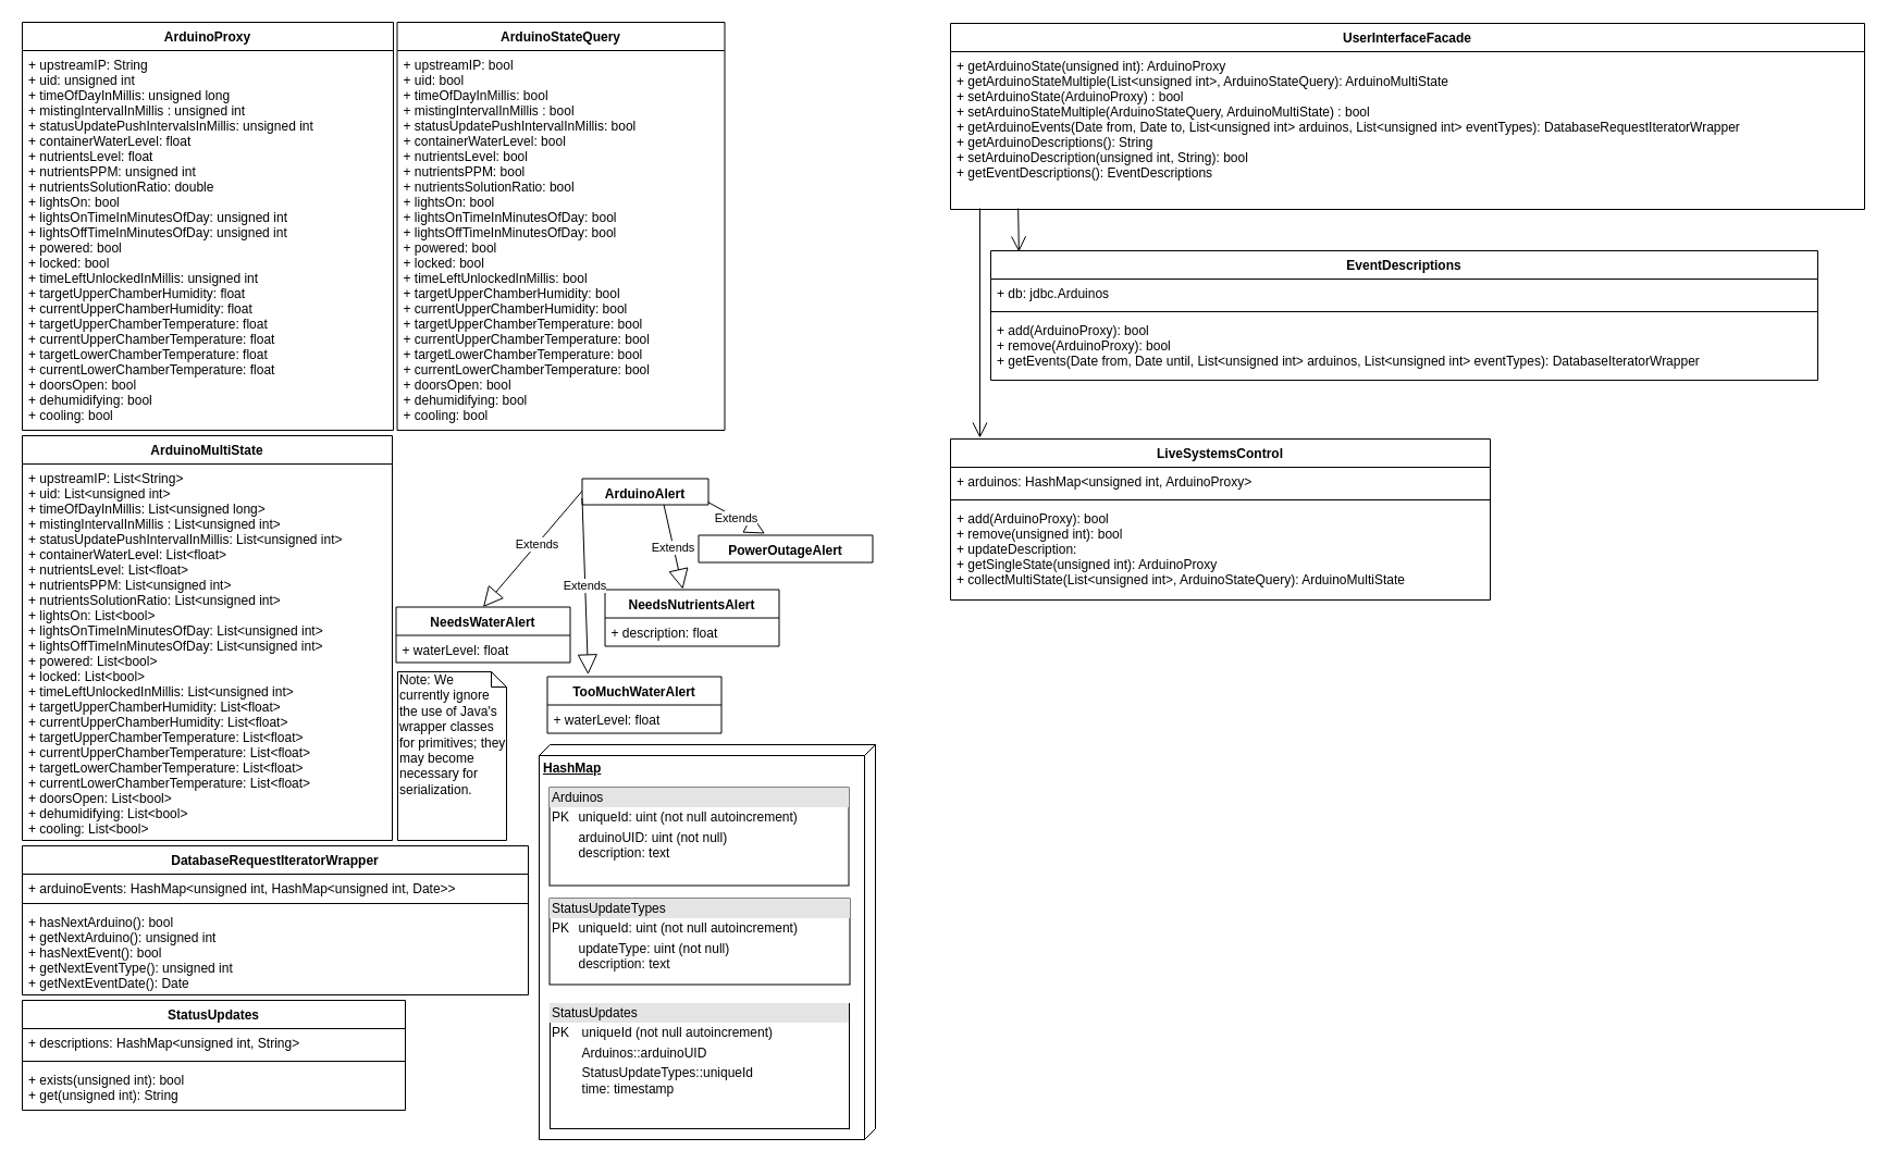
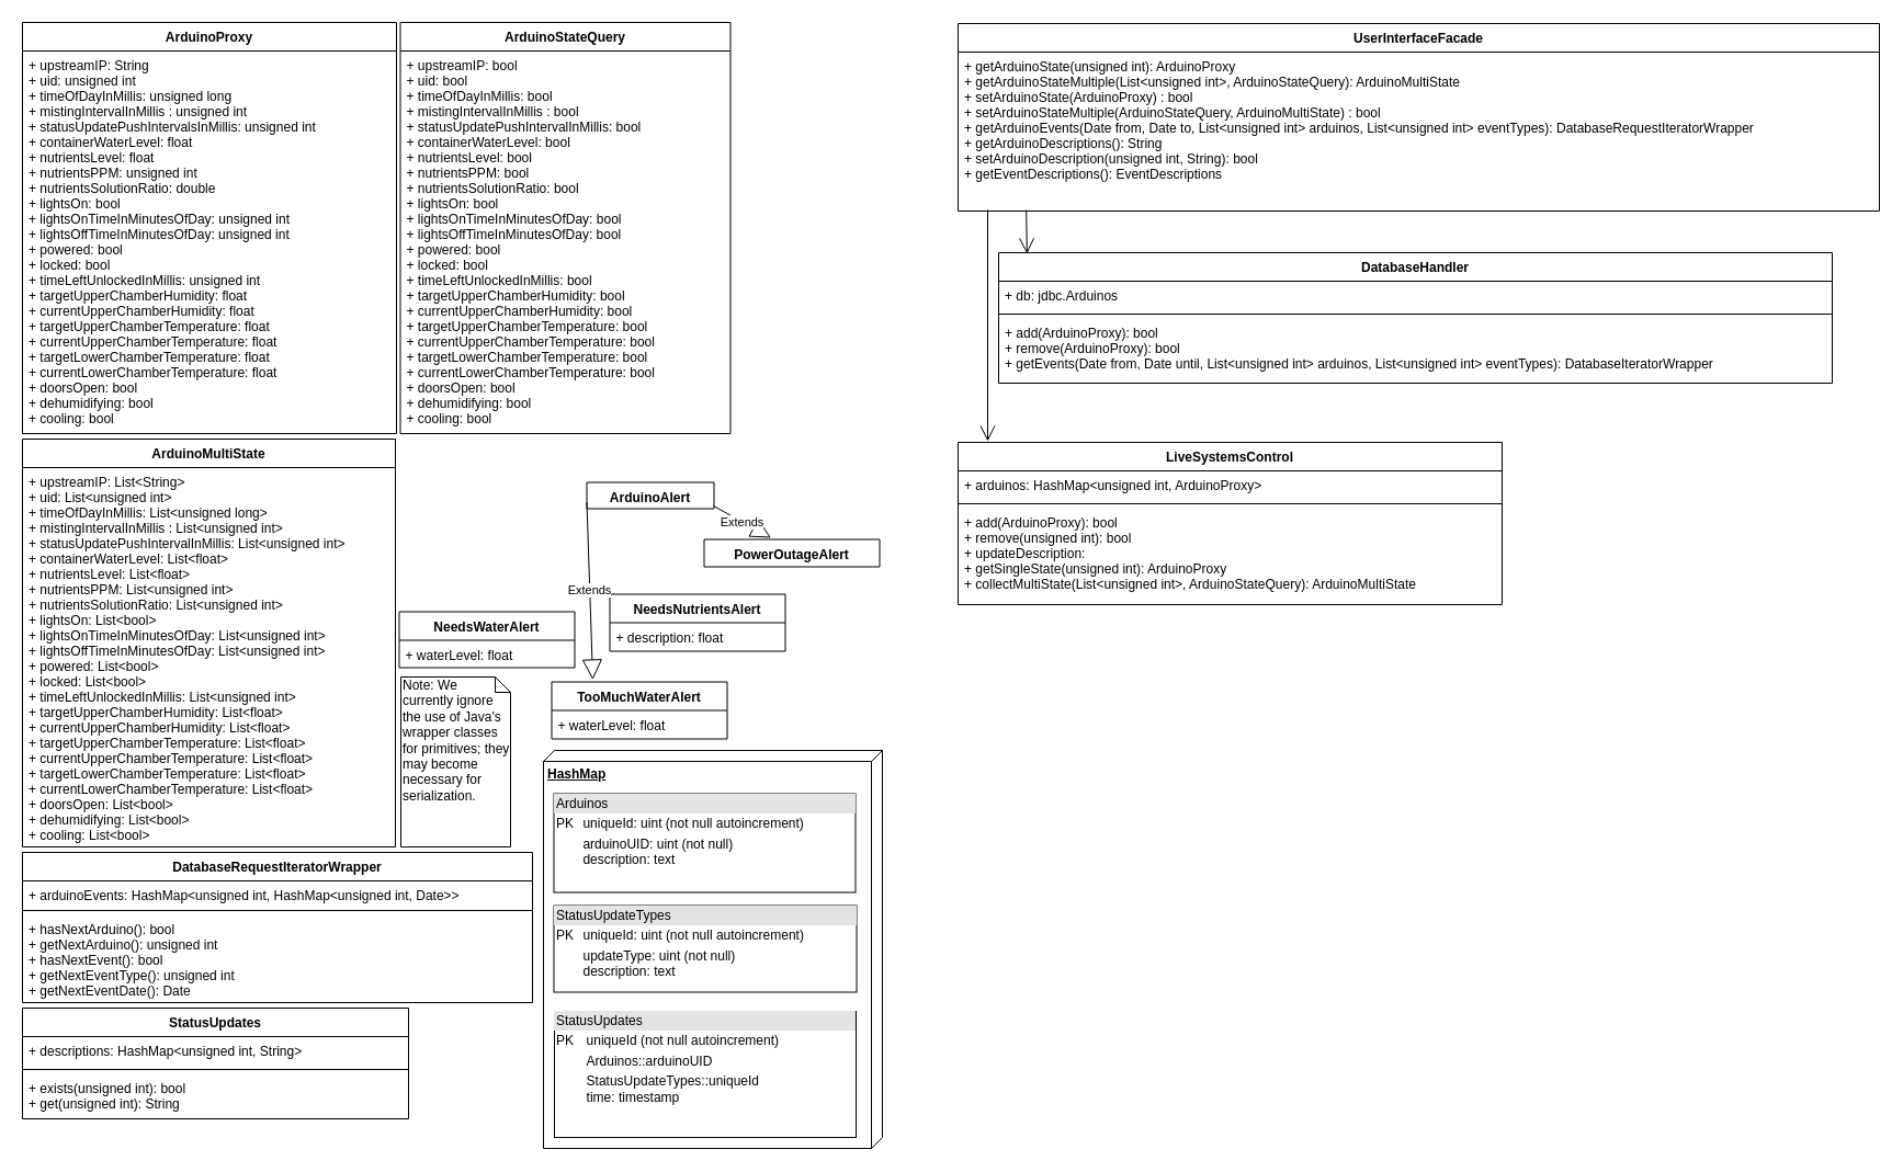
- <mxCell id="12" value="EventDescriptions" style="swimlane;fontStyle=1;align=center;verticalAlign=top;childLayout=stackLayout;horizontal=1;startSize=26;horizontalStack=0;resizeParent=1;resizeParentMax=0;resizeLast=0;collapsible=1;marginBottom=0;" vertex="1" parent="1"><mxGeometry x="910" y="230" width="760" height="119" as="geometry" /></mxCell>
+ <mxCell id="12" value="DatabaseHandler" style="swimlane;fontStyle=1;align=center;verticalAlign=top;childLayout=stackLayout;horizontal=1;startSize=26;horizontalStack=0;resizeParent=1;resizeParentMax=0;resizeLast=0;collapsible=1;marginBottom=0;" vertex="1" parent="1"><mxGeometry x="910" y="230" width="760" height="119" as="geometry" /></mxCell>
- <mxCell id="25" value="Extends" style="endArrow=block;endSize=16;endFill=0;html=1;exitX=0.647;exitY=1;exitDx=0;exitDy=0;entryX=0.447;entryY=-0.01;entryDx=0;entryDy=0;exitPerimeter=0;entryPerimeter=0;" edge="1" parent="1" source="17" target="22"><mxGeometry width="160" relative="1" as="geometry"><mxPoint x="681" y="425.5" as="sourcePoint" /><mxPoint x="681" y="496.5" as="targetPoint" /></mxGeometry></mxCell>
- <mxCell id="16" value="Extends" style="endArrow=block;endSize=16;endFill=0;html=1;exitX=0.065;exitY=0.104;exitDx=0;exitDy=0;entryX=0.5;entryY=0;entryDx=0;entryDy=0;exitPerimeter=0;" edge="1" parent="1" source="17" target="18"><mxGeometry width="160" relative="1" as="geometry"><mxPoint x="483" y="522" as="sourcePoint" /><mxPoint x="483" y="593" as="targetPoint" /></mxGeometry></mxCell>
